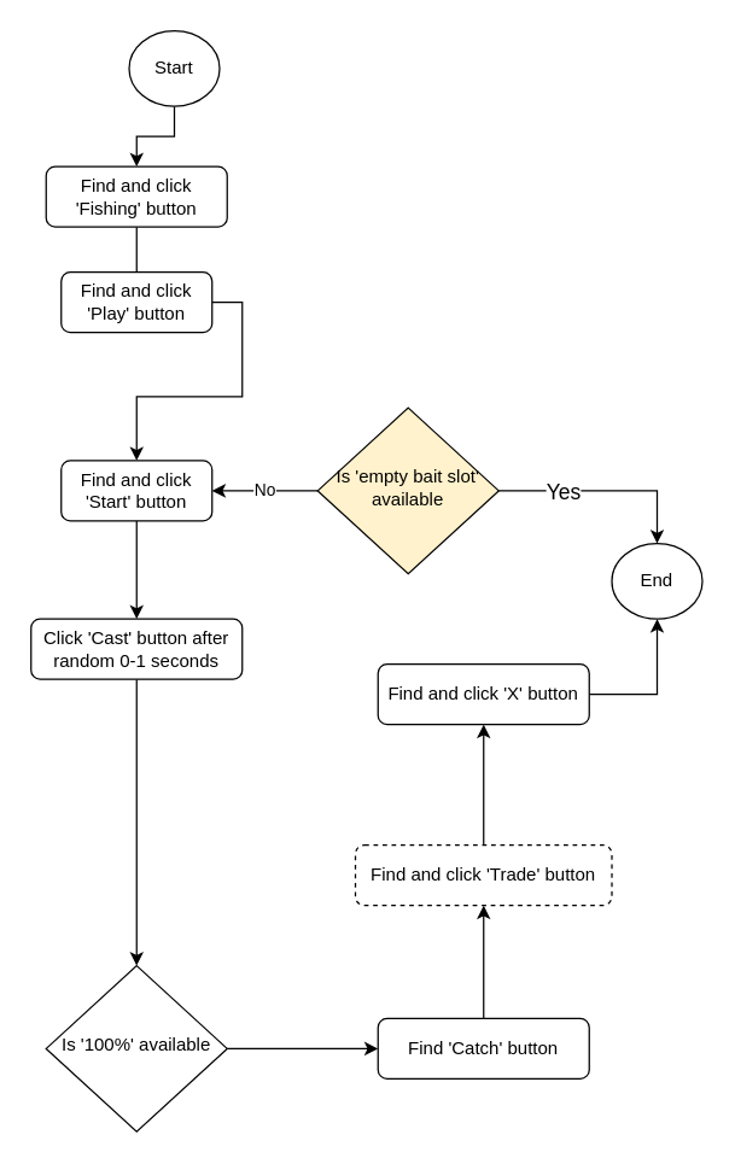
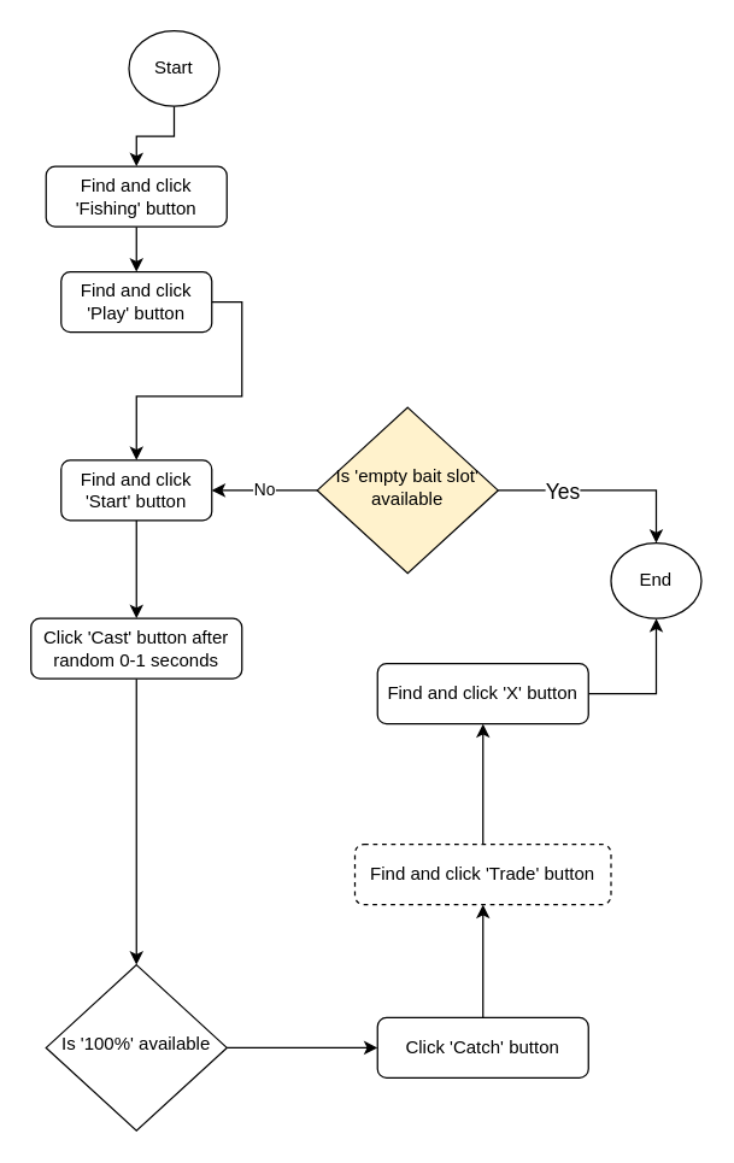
- <mxCell id="2" value="" style="edgeStyle=orthogonalEdgeStyle;rounded=0;orthogonalLoop=1;jettySize=auto;html=1;endArrow=none;" parent="1" source="3" target="9" edge="1"><mxGeometry relative="1" as="geometry" /></mxCell>
+ <mxCell id="2" value="" style="edgeStyle=orthogonalEdgeStyle;rounded=0;orthogonalLoop=1;jettySize=auto;html=1;" parent="1" source="3" target="9" edge="1"><mxGeometry relative="1" as="geometry" /></mxCell>
- <mxCell id="18" value="Find 'Catch' button" style="rounded=1;whiteSpace=wrap;html=1;fontSize=12;glass=0;strokeWidth=1;shadow=0;" parent="1" vertex="1"><mxGeometry x="250" y="675" width="140" height="40" as="geometry" /></mxCell>
+ <mxCell id="18" value="Click 'Catch' button" style="rounded=1;whiteSpace=wrap;html=1;fontSize=12;glass=0;strokeWidth=1;shadow=0;" parent="1" vertex="1"><mxGeometry x="250" y="675" width="140" height="40" as="geometry" /></mxCell>
